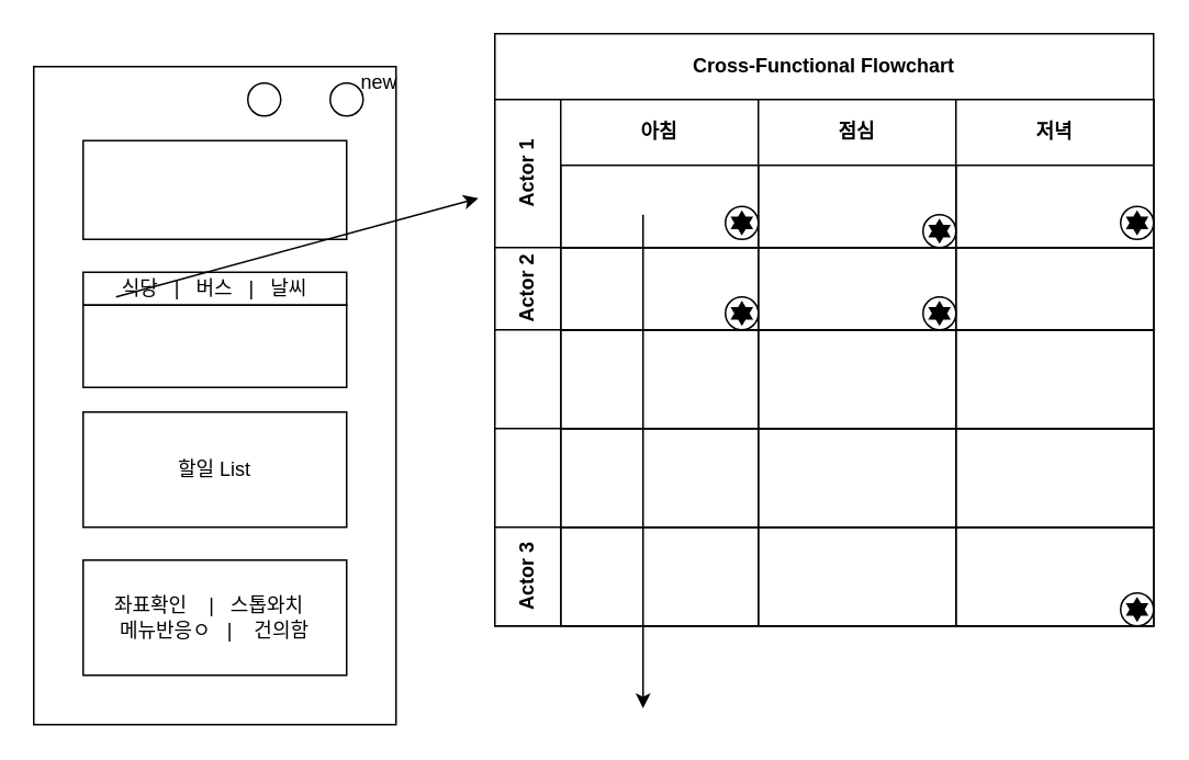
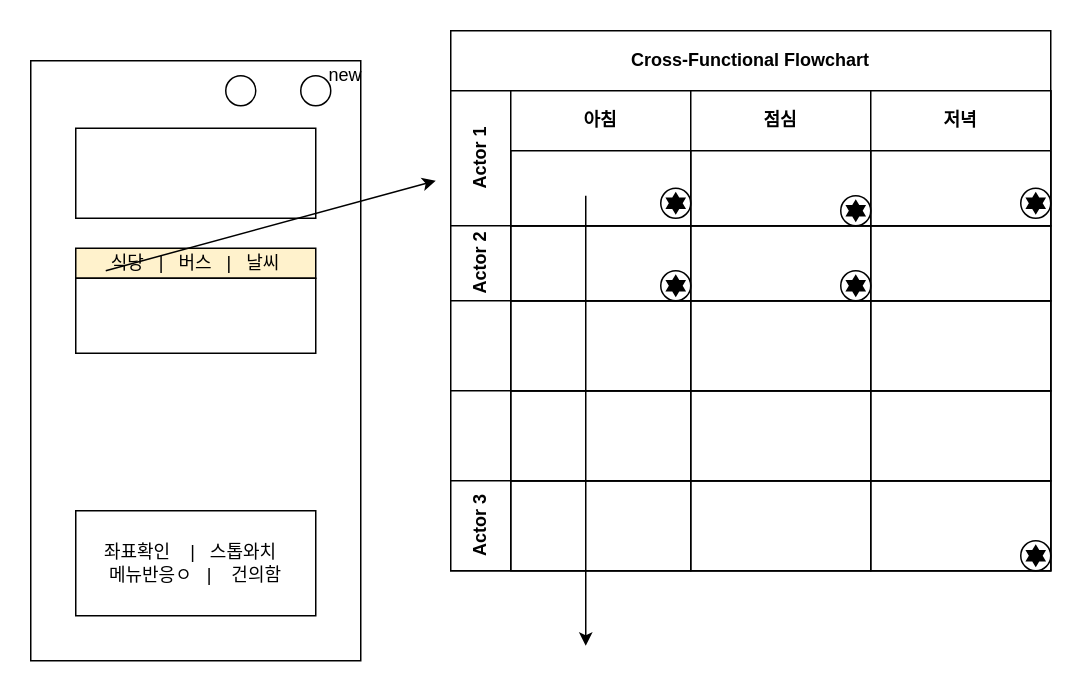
- <mxCell id="7" value="식당&amp;nbsp; &amp;nbsp;|&amp;nbsp; &amp;nbsp;버스&amp;nbsp; &amp;nbsp;|&amp;nbsp; &amp;nbsp;날씨" style="rounded=0;whiteSpace=wrap;html=1;" vertex="1" parent="1"><mxGeometry x="50" y="165" width="160" height="20" as="geometry" /></mxCell>
+ <mxCell id="7" value="식당&amp;nbsp; &amp;nbsp;|&amp;nbsp; &amp;nbsp;버스&amp;nbsp; &amp;nbsp;|&amp;nbsp; &amp;nbsp;날씨" style="rounded=0;whiteSpace=wrap;html=1;fillColor=#fff2cc;" vertex="1" parent="1"><mxGeometry x="50" y="165" width="160" height="20" as="geometry" /></mxCell>
- <mxCell id="9" value="할일 List" style="rounded=0;whiteSpace=wrap;html=1;" vertex="1" parent="1"><mxGeometry x="50" y="250" width="160" height="70" as="geometry" /></mxCell>
